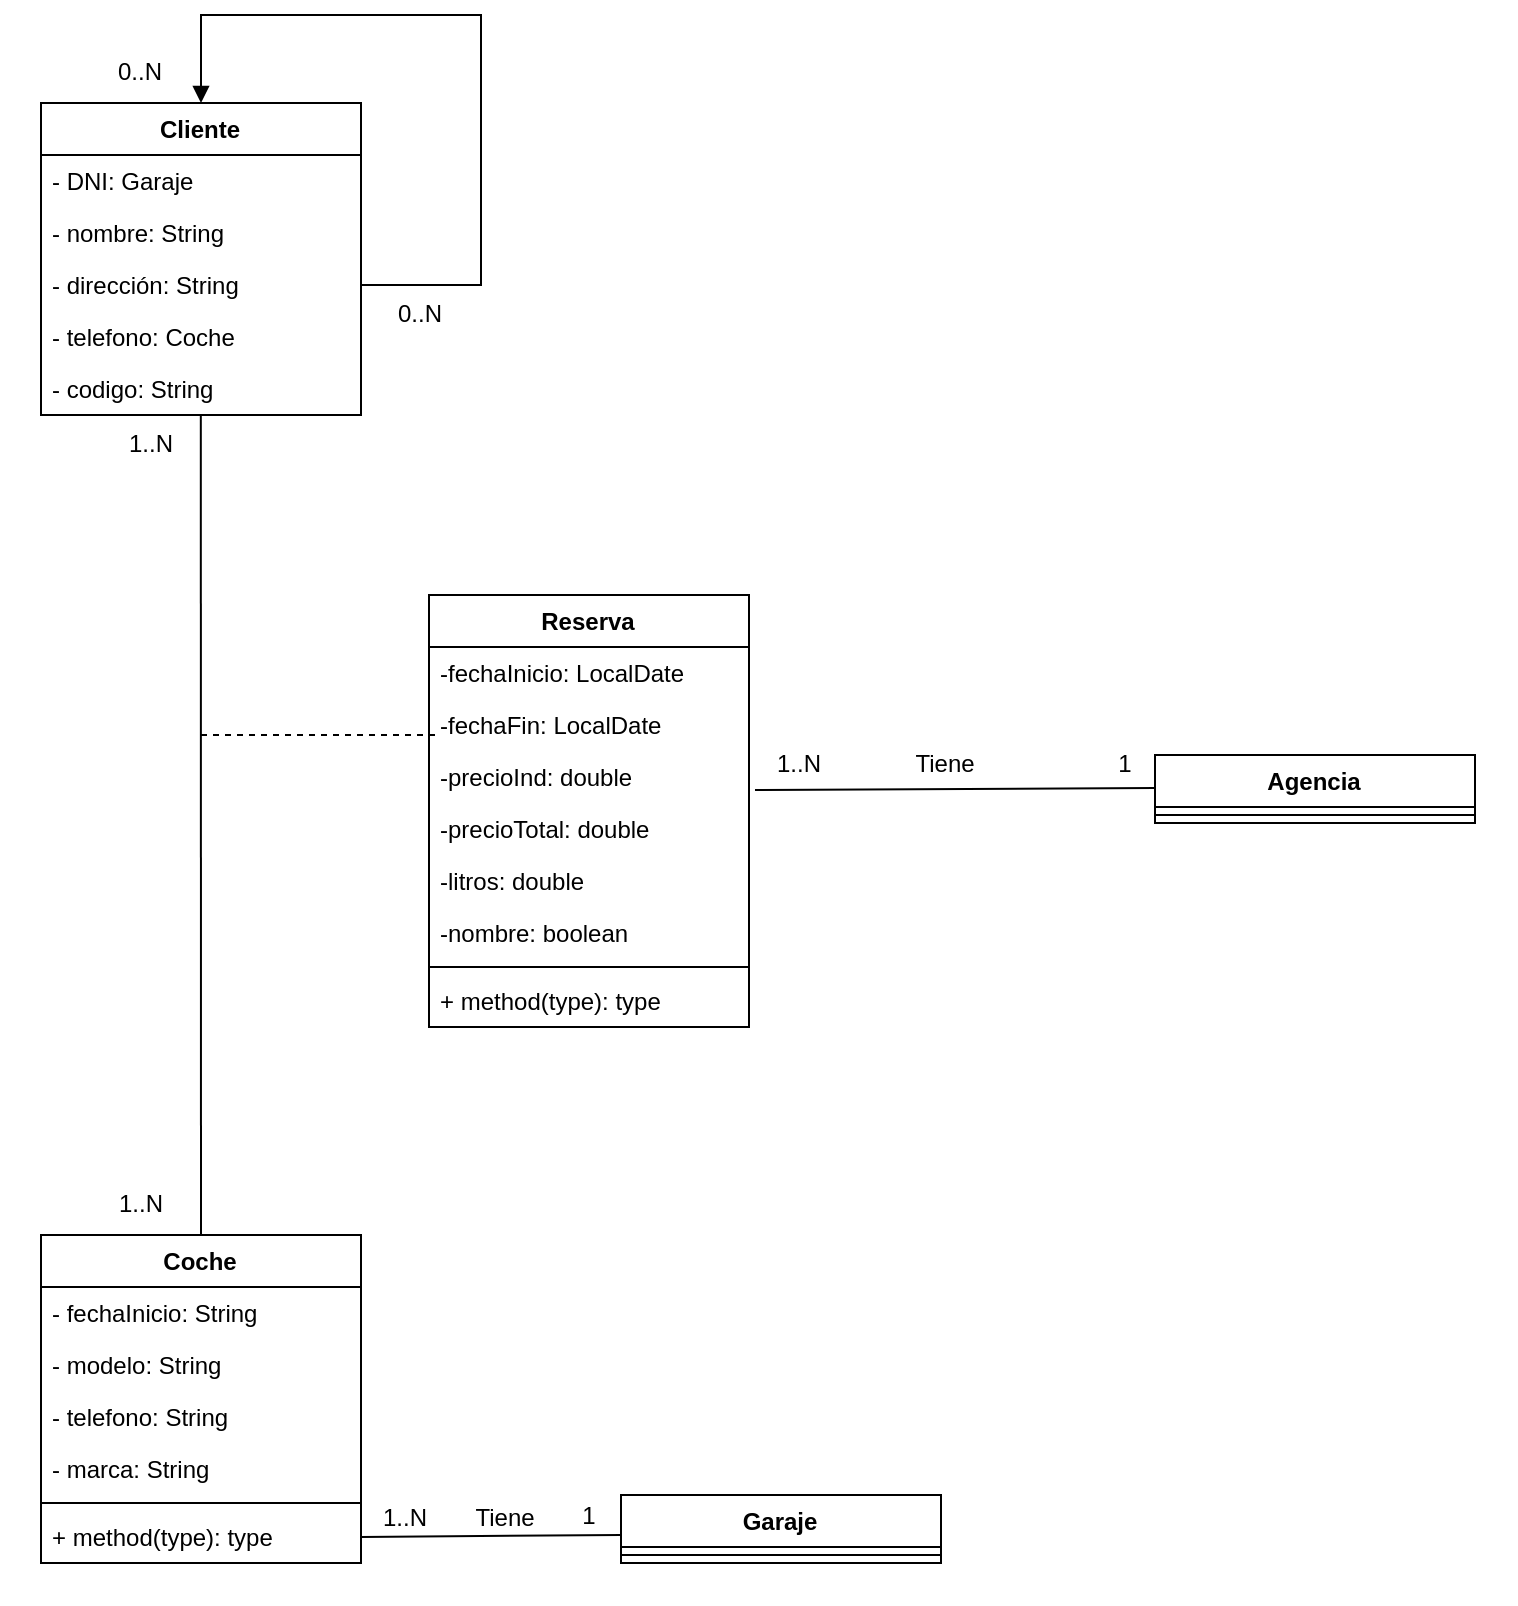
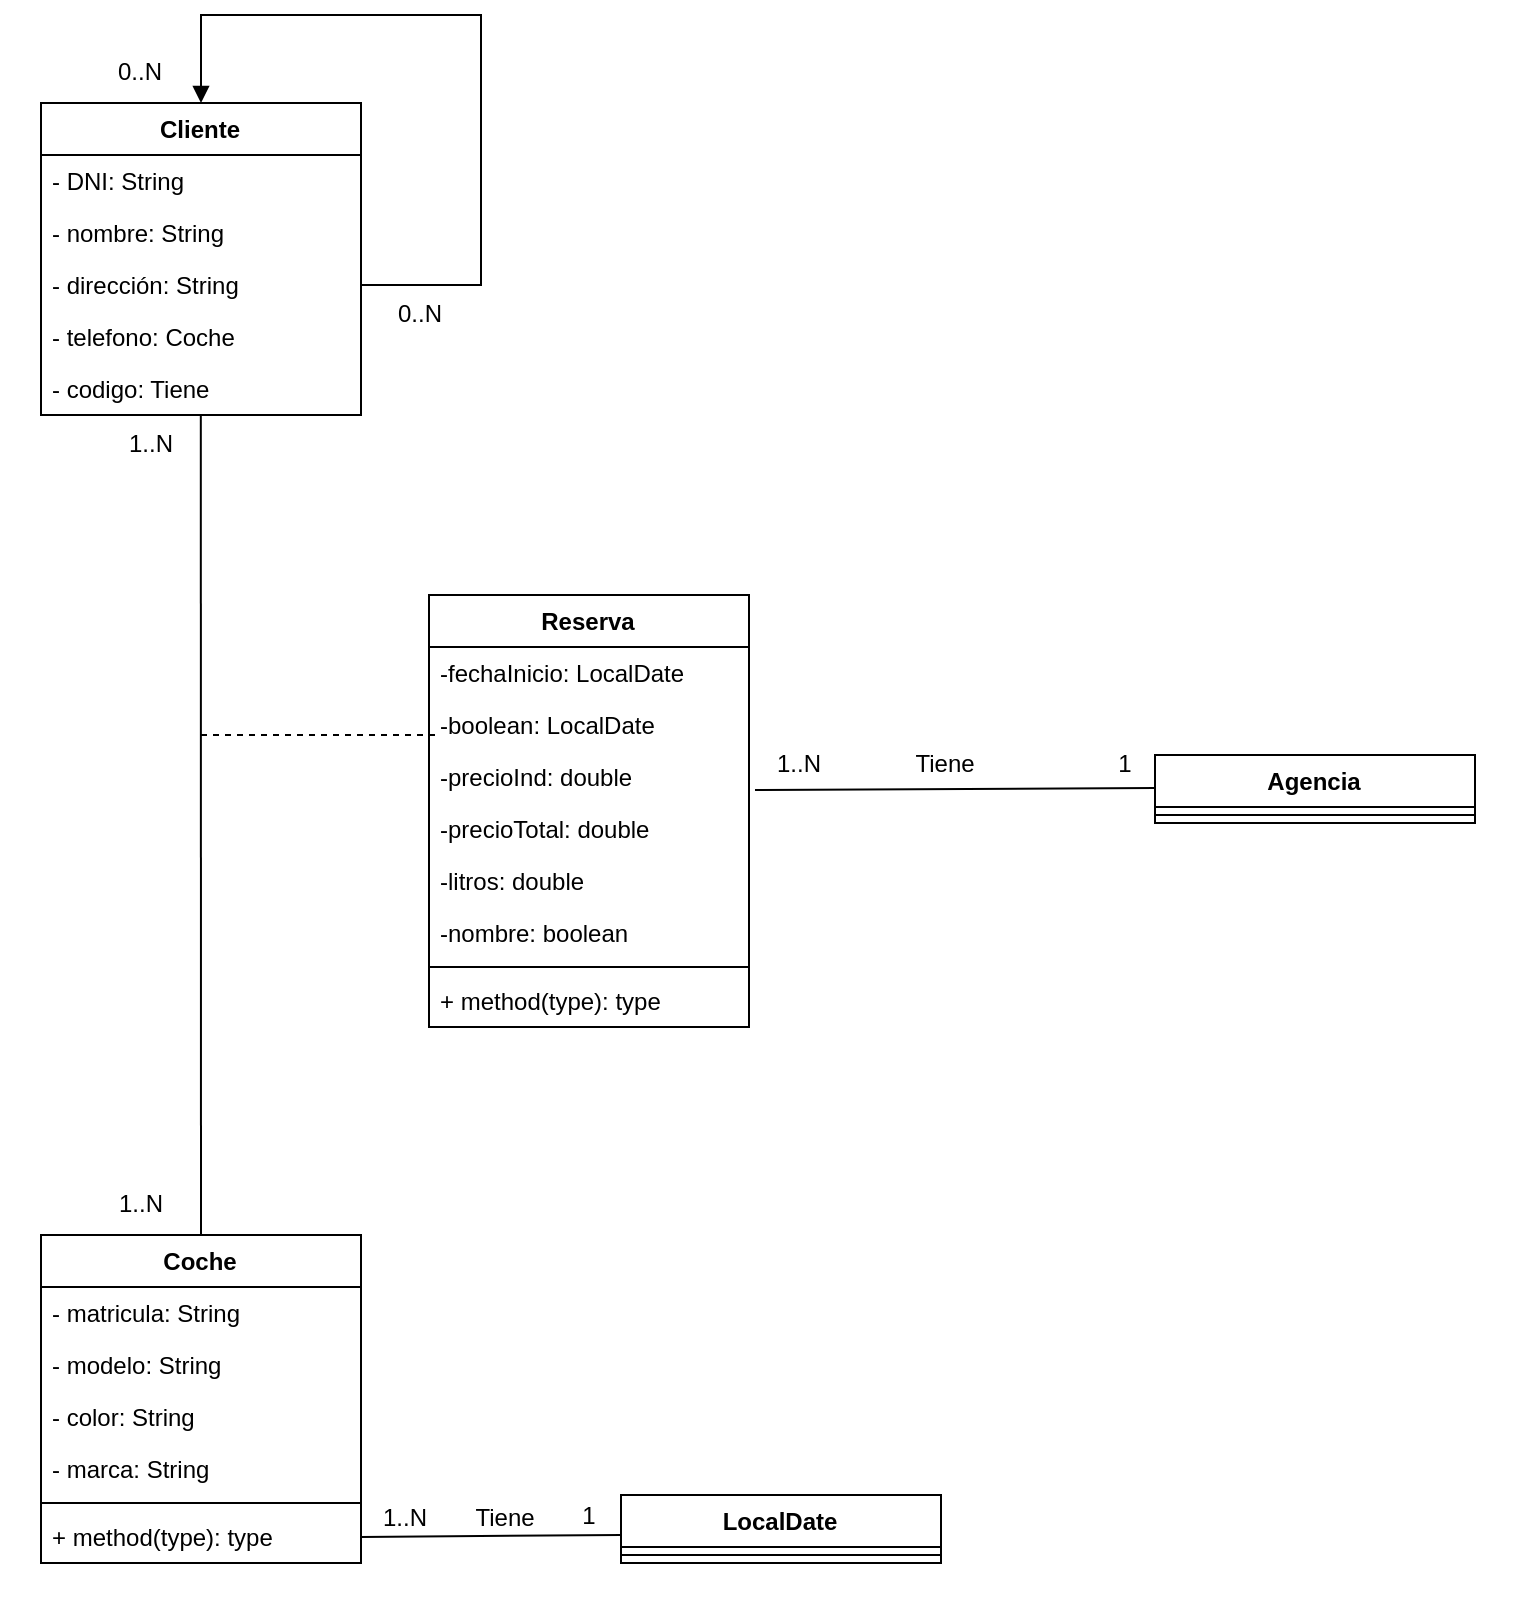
- <mxCell id="19" value="- DNI: Garaje" style="text;strokeColor=none;fillColor=none;align=left;verticalAlign=top;spacingLeft=4;spacingRight=4;overflow=hidden;rotatable=0;points=[[0,0.5],[1,0.5]];portConstraint=eastwest;whiteSpace=wrap;html=1;" vertex="1" parent="18"><mxGeometry y="26" width="160" height="26" as="geometry" /></mxCell>
+ <mxCell id="19" value="- DNI: String" style="text;strokeColor=none;fillColor=none;align=left;verticalAlign=top;spacingLeft=4;spacingRight=4;overflow=hidden;rotatable=0;points=[[0,0.5],[1,0.5]];portConstraint=eastwest;whiteSpace=wrap;html=1;" vertex="1" parent="18"><mxGeometry y="26" width="160" height="26" as="geometry" /></mxCell>
- <mxCell id="23" value="- codigo: String" style="text;strokeColor=none;fillColor=none;align=left;verticalAlign=top;spacingLeft=4;spacingRight=4;overflow=hidden;rotatable=0;points=[[0,0.5],[1,0.5]];portConstraint=eastwest;whiteSpace=wrap;html=1;" vertex="1" parent="18"><mxGeometry y="130" width="160" height="26" as="geometry" /></mxCell>
+ <mxCell id="23" value="- codigo: Tiene" style="text;strokeColor=none;fillColor=none;align=left;verticalAlign=top;spacingLeft=4;spacingRight=4;overflow=hidden;rotatable=0;points=[[0,0.5],[1,0.5]];portConstraint=eastwest;whiteSpace=wrap;html=1;" vertex="1" parent="18"><mxGeometry y="130" width="160" height="26" as="geometry" /></mxCell>
- <mxCell id="4" value="-fechaFin: LocalDate" style="text;strokeColor=none;fillColor=none;align=left;verticalAlign=top;spacingLeft=4;spacingRight=4;overflow=hidden;rotatable=0;points=[[0,0.5],[1,0.5]];portConstraint=eastwest;whiteSpace=wrap;html=1;" vertex="1" parent="2"><mxGeometry y="52" width="160" height="26" as="geometry" /></mxCell>
+ <mxCell id="4" value="-boolean: LocalDate" style="text;strokeColor=none;fillColor=none;align=left;verticalAlign=top;spacingLeft=4;spacingRight=4;overflow=hidden;rotatable=0;points=[[0,0.5],[1,0.5]];portConstraint=eastwest;whiteSpace=wrap;html=1;" vertex="1" parent="2"><mxGeometry y="52" width="160" height="26" as="geometry" /></mxCell>
- <mxCell id="12" value="- fechaInicio: String" style="text;strokeColor=none;fillColor=none;align=left;verticalAlign=top;spacingLeft=4;spacingRight=4;overflow=hidden;rotatable=0;points=[[0,0.5],[1,0.5]];portConstraint=eastwest;whiteSpace=wrap;html=1;" vertex="1" parent="11"><mxGeometry y="26" width="160" height="26" as="geometry" /></mxCell>
+ <mxCell id="12" value="- matricula: String" style="text;strokeColor=none;fillColor=none;align=left;verticalAlign=top;spacingLeft=4;spacingRight=4;overflow=hidden;rotatable=0;points=[[0,0.5],[1,0.5]];portConstraint=eastwest;whiteSpace=wrap;html=1;" vertex="1" parent="11"><mxGeometry y="26" width="160" height="26" as="geometry" /></mxCell>
- <mxCell id="14" value="- telefono: String" style="text;strokeColor=none;fillColor=none;align=left;verticalAlign=top;spacingLeft=4;spacingRight=4;overflow=hidden;rotatable=0;points=[[0,0.5],[1,0.5]];portConstraint=eastwest;whiteSpace=wrap;html=1;" vertex="1" parent="11"><mxGeometry y="78" width="160" height="26" as="geometry" /></mxCell>
+ <mxCell id="14" value="- color: String" style="text;strokeColor=none;fillColor=none;align=left;verticalAlign=top;spacingLeft=4;spacingRight=4;overflow=hidden;rotatable=0;points=[[0,0.5],[1,0.5]];portConstraint=eastwest;whiteSpace=wrap;html=1;" vertex="1" parent="11"><mxGeometry y="78" width="160" height="26" as="geometry" /></mxCell>
- <mxCell id="25" value="Garaje" style="swimlane;fontStyle=1;align=center;verticalAlign=top;childLayout=stackLayout;horizontal=1;startSize=26;horizontalStack=0;resizeParent=1;resizeParentMax=0;resizeLast=0;collapsible=1;marginBottom=0;whiteSpace=wrap;html=1;" vertex="1" parent="1"><mxGeometry x="310" y="746" width="160" height="34" as="geometry" /></mxCell>
+ <mxCell id="25" value="LocalDate" style="swimlane;fontStyle=1;align=center;verticalAlign=top;childLayout=stackLayout;horizontal=1;startSize=26;horizontalStack=0;resizeParent=1;resizeParentMax=0;resizeLast=0;collapsible=1;marginBottom=0;whiteSpace=wrap;html=1;" vertex="1" parent="1"><mxGeometry x="310" y="746" width="160" height="34" as="geometry" /></mxCell>
